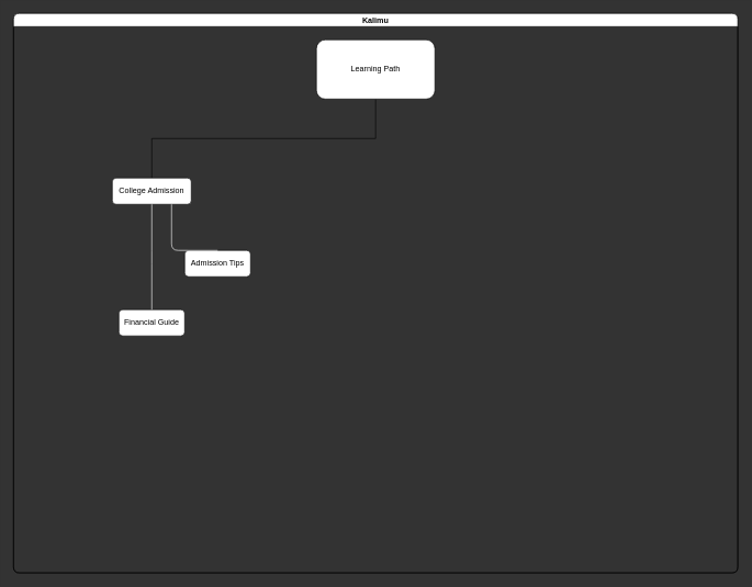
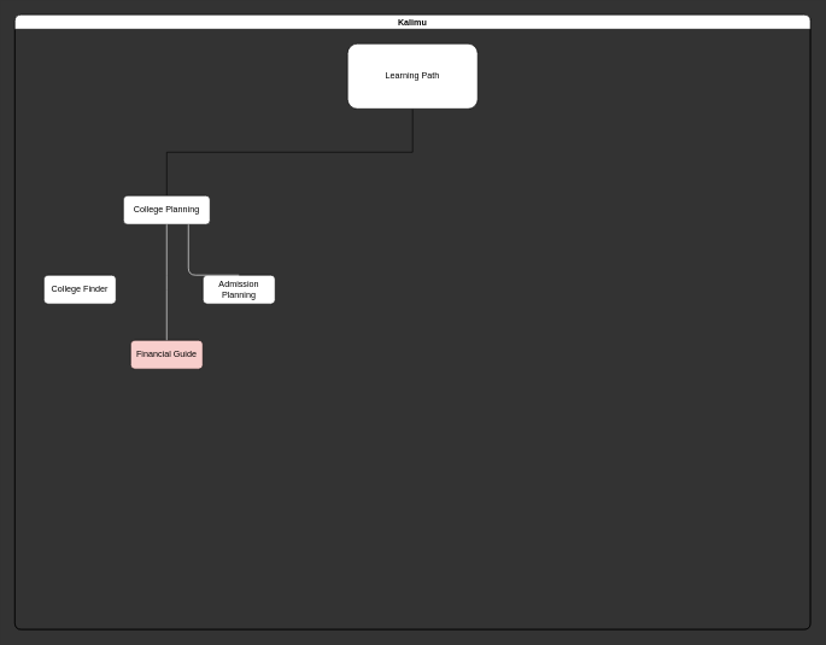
- <mxCell id="7" value="College Admission" style="whiteSpace=wrap;html=1;treeFolding=1;treeMoving=1;newEdgeStyle={&quot;edgeStyle&quot;:&quot;elbowEdgeStyle&quot;,&quot;startArrow&quot;:&quot;none&quot;,&quot;endArrow&quot;:&quot;none&quot;};rounded=1;comic=0;sketch=0;fillStyle=solid;strokeWidth=1;" vertex="1" parent="4"><mxGeometry x="150" y="250" width="120" height="40" as="geometry" /></mxCell>
+ <mxCell id="7" value="College Planning" style="whiteSpace=wrap;html=1;treeFolding=1;treeMoving=1;newEdgeStyle={&quot;edgeStyle&quot;:&quot;elbowEdgeStyle&quot;,&quot;startArrow&quot;:&quot;none&quot;,&quot;endArrow&quot;:&quot;none&quot;};rounded=1;comic=0;sketch=0;fillStyle=solid;strokeWidth=1;" vertex="1" parent="4"><mxGeometry x="150" y="250" width="120" height="40" as="geometry" /></mxCell>
+ <mxCell id="8" value="College Finder" style="whiteSpace=wrap;html=1;align=center;verticalAlign=middle;treeFolding=1;treeMoving=1;newEdgeStyle={&quot;edgeStyle&quot;:&quot;elbowEdgeStyle&quot;,&quot;startArrow&quot;:&quot;none&quot;,&quot;endArrow&quot;:&quot;none&quot;};rounded=1;comic=0;sketch=0;fillStyle=solid;strokeWidth=1;" vertex="1" parent="4"><mxGeometry x="40" y="360" width="100" height="40" as="geometry" /></mxCell>
- <mxCell id="11" value="Admission Tips" style="whiteSpace=wrap;html=1;align=center;verticalAlign=middle;treeFolding=1;treeMoving=1;newEdgeStyle={&quot;edgeStyle&quot;:&quot;elbowEdgeStyle&quot;,&quot;startArrow&quot;:&quot;none&quot;,&quot;endArrow&quot;:&quot;none&quot;};rounded=1;comic=0;sketch=0;fillStyle=solid;strokeWidth=1;" vertex="1" parent="4"><mxGeometry x="260" y="360" width="100" height="40" as="geometry" /></mxCell>
+ <mxCell id="11" value="Admission Planning" style="whiteSpace=wrap;html=1;align=center;verticalAlign=middle;treeFolding=1;treeMoving=1;newEdgeStyle={&quot;edgeStyle&quot;:&quot;elbowEdgeStyle&quot;,&quot;startArrow&quot;:&quot;none&quot;,&quot;endArrow&quot;:&quot;none&quot;};rounded=1;comic=0;sketch=0;fillStyle=solid;strokeWidth=1;" vertex="1" parent="4"><mxGeometry x="260" y="360" width="100" height="40" as="geometry" /></mxCell>
- <mxCell id="9" value="Financial Guide&lt;br&gt;" style="whiteSpace=wrap;html=1;align=center;verticalAlign=middle;treeFolding=1;treeMoving=1;newEdgeStyle={&quot;edgeStyle&quot;:&quot;elbowEdgeStyle&quot;,&quot;startArrow&quot;:&quot;none&quot;,&quot;endArrow&quot;:&quot;none&quot;};rounded=1;comic=0;sketch=0;fillStyle=solid;strokeWidth=1;" vertex="1" parent="4"><mxGeometry x="160" y="450" width="100" height="40" as="geometry" /></mxCell>
+ <mxCell id="9" value="Financial Guide&lt;br&gt;" style="whiteSpace=wrap;html=1;align=center;verticalAlign=middle;treeFolding=1;treeMoving=1;newEdgeStyle={&quot;edgeStyle&quot;:&quot;elbowEdgeStyle&quot;,&quot;startArrow&quot;:&quot;none&quot;,&quot;endArrow&quot;:&quot;none&quot;};rounded=1;comic=0;sketch=0;fillStyle=solid;strokeWidth=1;fillColor=#f8cecc;" vertex="1" parent="4"><mxGeometry x="160" y="450" width="100" height="40" as="geometry" /></mxCell>
